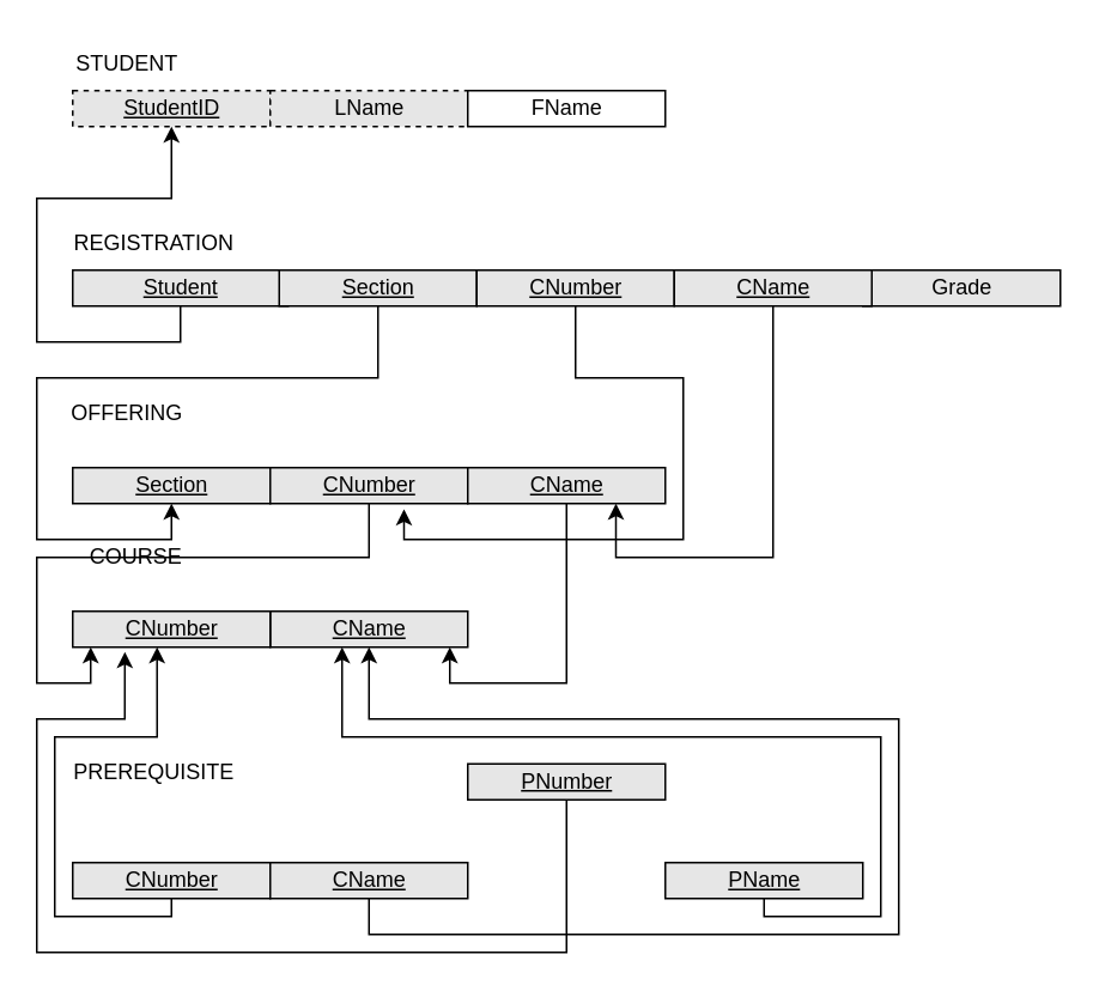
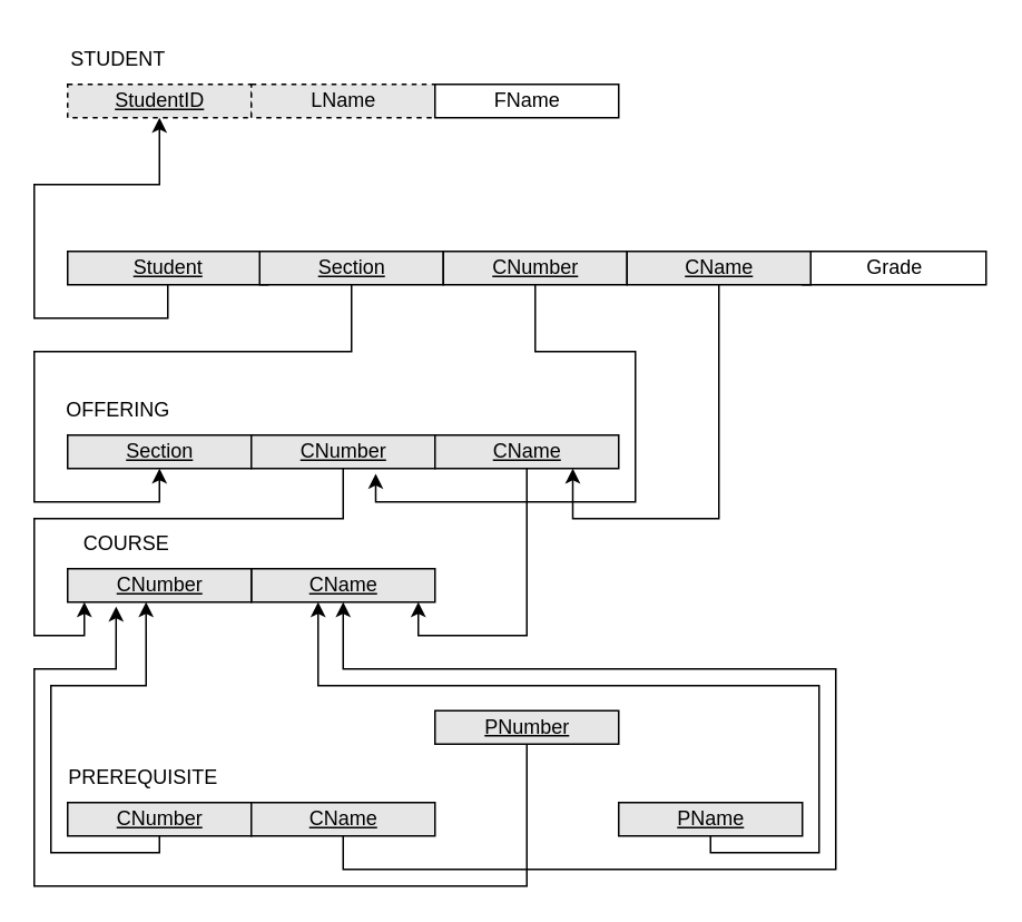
- <mxCell id="10" value="REGISTRATION" style="text;html=1;align=center;verticalAlign=middle;resizable=0;points=[];autosize=1;strokeColor=none;fillColor=none;" parent="1" vertex="1"><mxGeometry x="30" y="120" width="110" height="30" as="geometry" /></mxCell>
- <mxCell id="18" value="Grade" style="html=1;fillColor=#E6E6E6;" parent="1" vertex="1"><mxGeometry x="480" y="150" width="110" height="20" as="geometry" /></mxCell>
+ <mxCell id="18" value="Grade" style="html=1;fillColor=#ffffff;" parent="1" vertex="1"><mxGeometry x="480" y="150" width="110" height="20" as="geometry" /></mxCell>
- <mxCell id="16" value="OFFERING" style="text;html=1;align=center;verticalAlign=middle;resizable=0;points=[];autosize=1;strokeColor=none;fillColor=none;" parent="1" vertex="1"><mxGeometry x="25" y="215" width="90" height="30" as="geometry" /></mxCell>
+ <mxCell id="16" value="OFFERING" style="text;html=1;align=center;verticalAlign=middle;resizable=0;points=[];autosize=1;strokeColor=none;fillColor=none;" parent="1" vertex="1"><mxGeometry x="25" y="230" width="90" height="30" as="geometry" /></mxCell>
- <mxCell id="12" value="COURSE" style="text;html=1;align=center;verticalAlign=middle;resizable=0;points=[];autosize=1;strokeColor=none;fillColor=none;" parent="1" vertex="1"><mxGeometry x="40" y="295" width="70" height="30" as="geometry" /></mxCell>
+ <mxCell id="12" value="COURSE" style="text;html=1;align=center;verticalAlign=middle;resizable=0;points=[];autosize=1;strokeColor=none;fillColor=none;" parent="1" vertex="1"><mxGeometry x="40" y="310" width="70" height="30" as="geometry" /></mxCell>
- <mxCell id="21" value="PREREQUISITE" style="text;html=1;align=center;verticalAlign=middle;resizable=0;points=[];autosize=1;strokeColor=none;fillColor=none;" parent="1" vertex="1"><mxGeometry x="30" y="415" width="110" height="30" as="geometry" /></mxCell>
+ <mxCell id="21" value="PREREQUISITE" style="text;html=1;align=center;verticalAlign=middle;resizable=0;points=[];autosize=1;strokeColor=none;fillColor=none;" parent="1" vertex="1"><mxGeometry x="30" y="450" width="110" height="30" as="geometry" /></mxCell>
